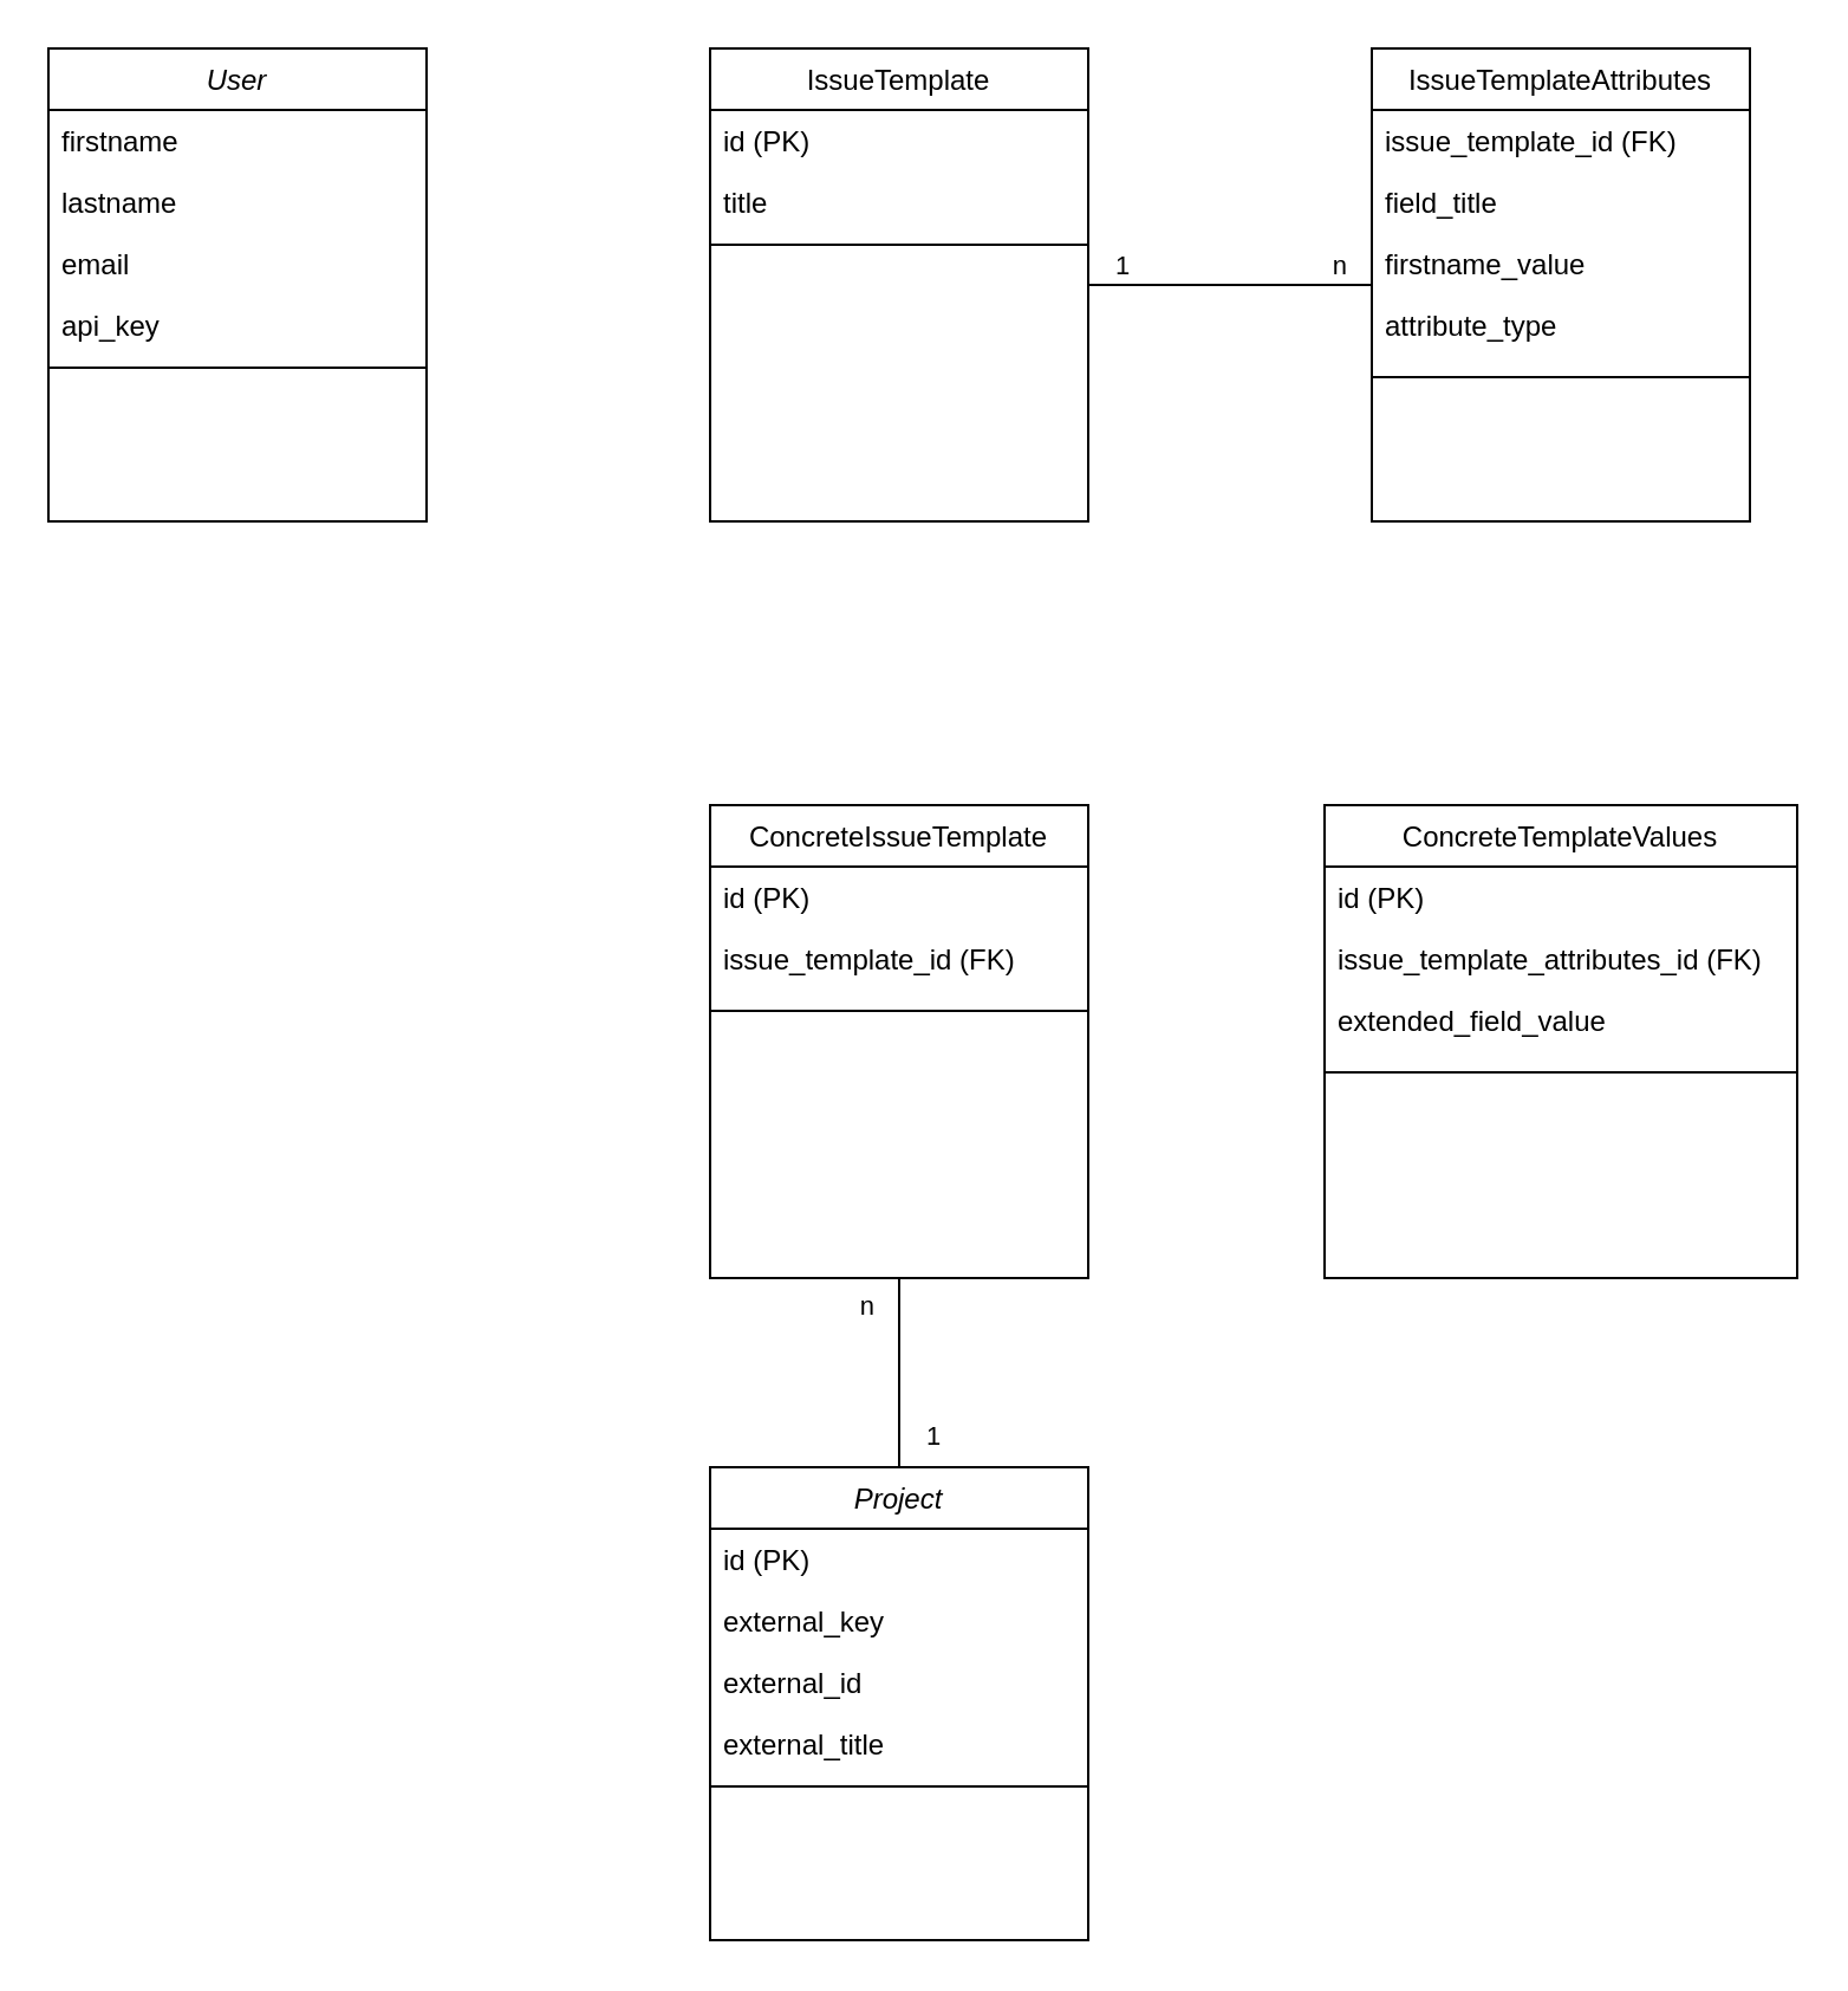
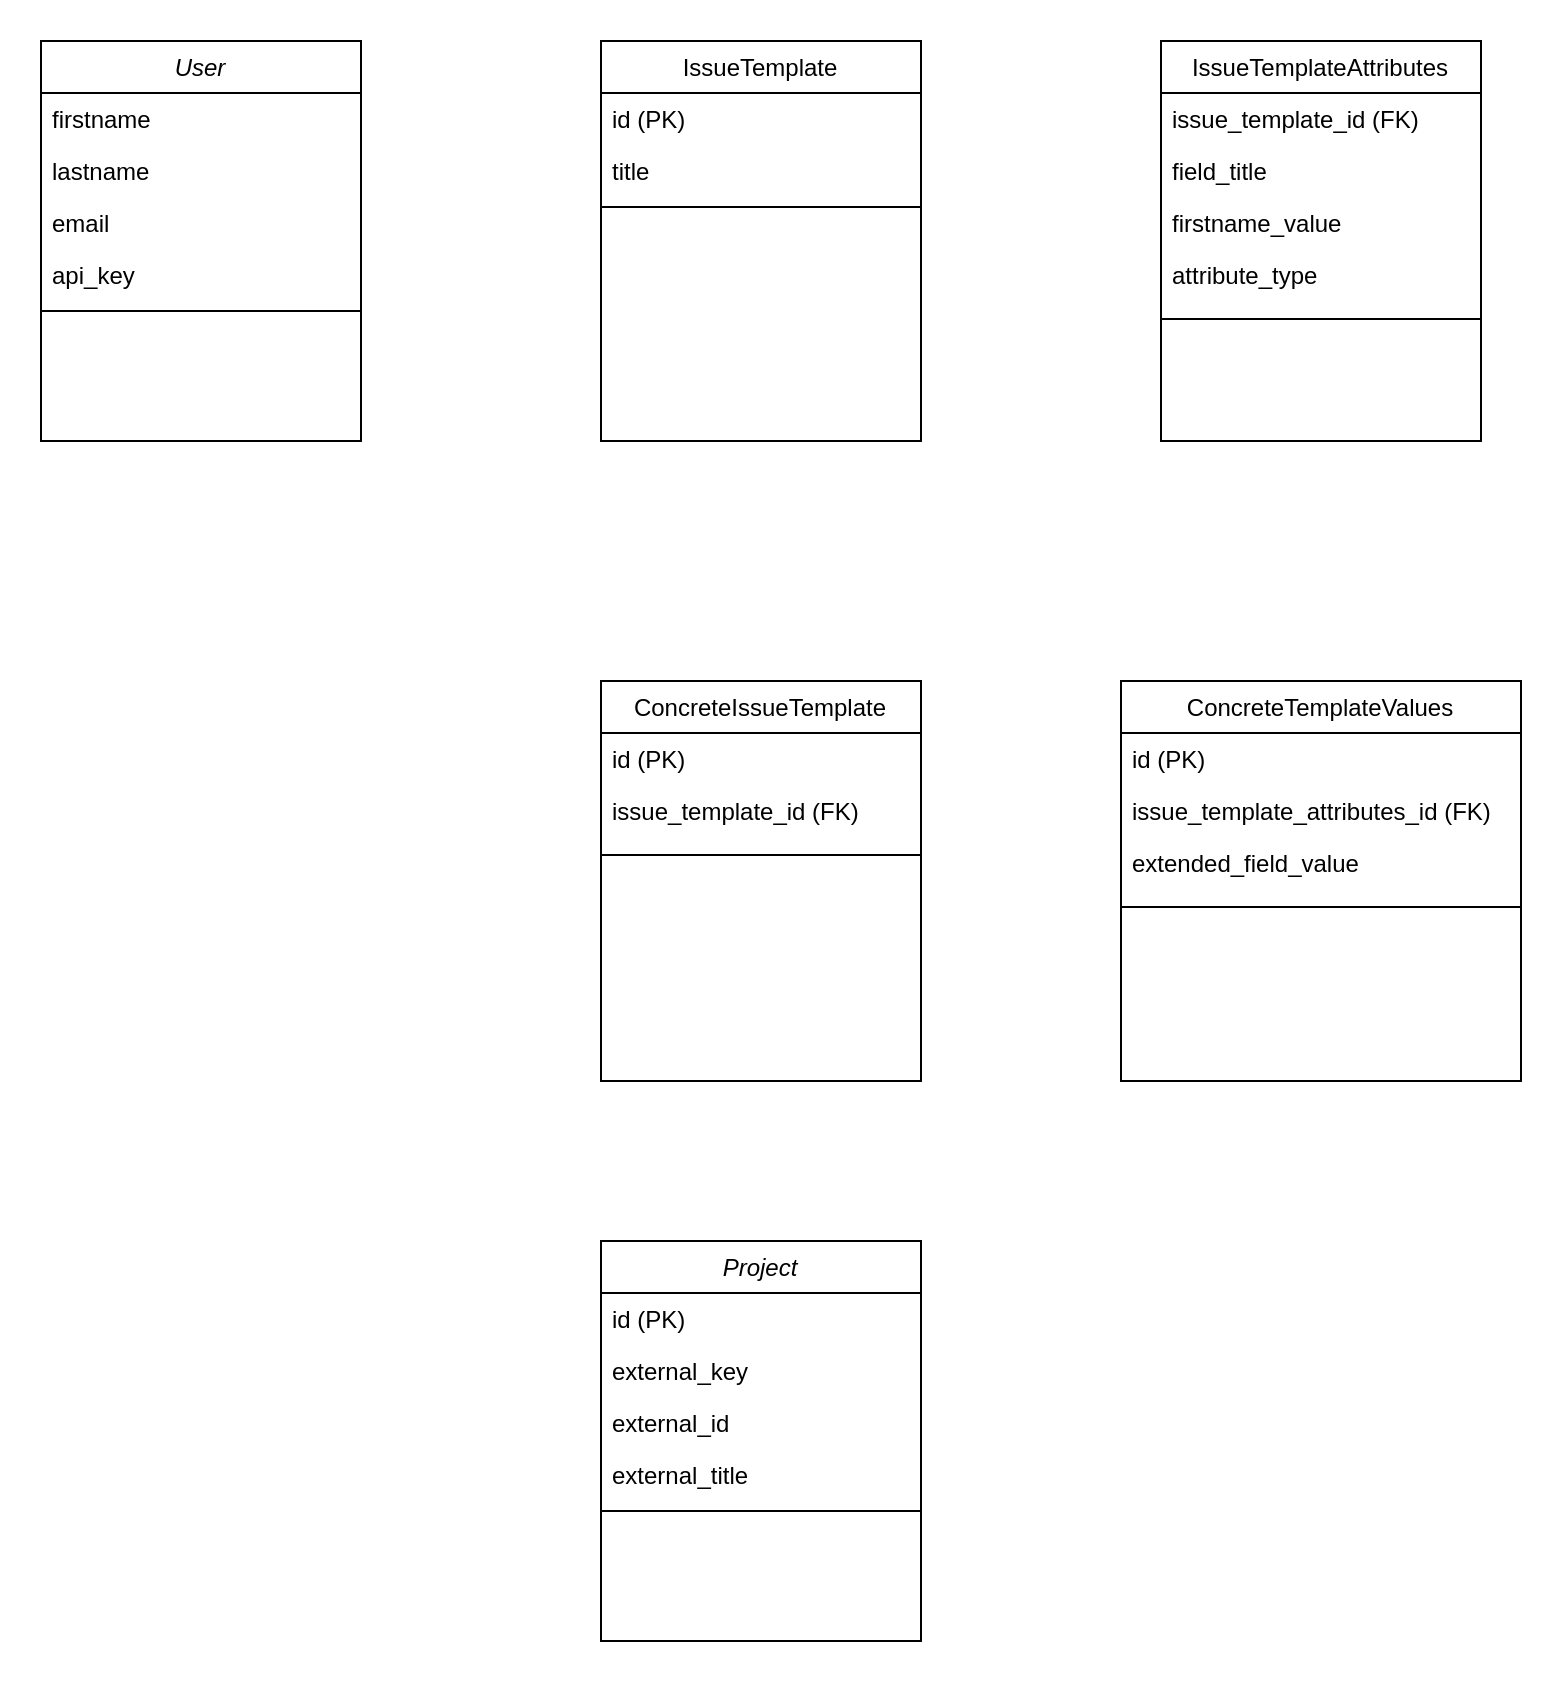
- <mxCell id="36" value="" style="endArrow=none;html=1;edgeStyle=orthogonalEdgeStyle;rounded=0;startSize=26;entryX=0;entryY=0.5;entryDx=0;entryDy=0;exitX=1;exitY=0.5;exitDx=0;exitDy=0;" edge="1" parent="1" source="8" target="30"><mxGeometry relative="1" as="geometry"><mxPoint x="370" y="140" as="sourcePoint" /><mxPoint x="530" y="140" as="targetPoint" /></mxGeometry></mxCell>
- <mxCell id="37" value="1" style="edgeLabel;resizable=0;html=1;align=left;verticalAlign=bottom;rounded=0;shadow=0;startSize=26;strokeWidth=1;" connectable="0" vertex="1" parent="36"><mxGeometry x="-1" relative="1" as="geometry"><mxPoint x="10" as="offset" /></mxGeometry></mxCell>
- <mxCell id="38" value="n" style="edgeLabel;resizable=0;html=1;align=right;verticalAlign=bottom;rounded=0;shadow=0;startSize=26;strokeWidth=1;" connectable="0" vertex="1" parent="36"><mxGeometry x="1" relative="1" as="geometry"><mxPoint x="-10" as="offset" /></mxGeometry></mxCell>
- <mxCell id="22" value="" style="endArrow=none;html=1;edgeStyle=orthogonalEdgeStyle;rounded=0;startSize=26;entryX=0.5;entryY=1;entryDx=0;entryDy=0;exitX=0.5;exitY=0;exitDx=0;exitDy=0;" edge="1" parent="1" source="12" target="18"><mxGeometry relative="1" as="geometry"><mxPoint x="880" y="335" as="sourcePoint" /><mxPoint x="700" y="515" as="targetPoint" /><Array as="points" /></mxGeometry></mxCell>
- <mxCell id="23" value="1" style="edgeLabel;resizable=0;html=1;align=left;verticalAlign=bottom;rounded=0;shadow=0;startSize=26;strokeWidth=1;" connectable="0" vertex="1" parent="22"><mxGeometry x="-1" relative="1" as="geometry"><mxPoint x="10" y="-5" as="offset" /></mxGeometry></mxCell>
- <mxCell id="24" value="n" style="edgeLabel;resizable=0;html=1;align=right;verticalAlign=bottom;rounded=0;shadow=0;startSize=26;strokeWidth=1;" connectable="0" vertex="1" parent="22"><mxGeometry x="1" relative="1" as="geometry"><mxPoint x="-10" y="20" as="offset" /></mxGeometry></mxCell>
